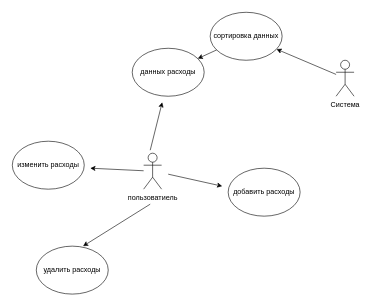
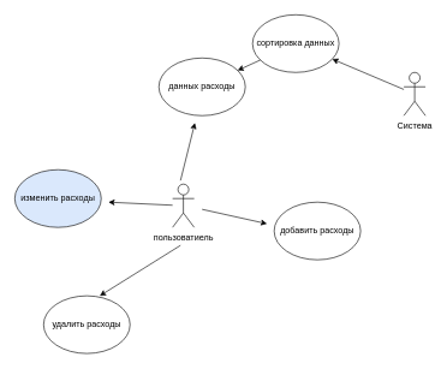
- <mxCell id="6" value="изменить расходы" style="ellipse;whiteSpace=wrap;html=1;" vertex="1" parent="1"><mxGeometry x="20" y="235" width="120" height="80" as="geometry" /></mxCell>
+ <mxCell id="6" value="изменить расходы" style="ellipse;whiteSpace=wrap;html=1;fillColor=#dae8fc;" vertex="1" parent="1"><mxGeometry x="20" y="235" width="120" height="80" as="geometry" /></mxCell>
